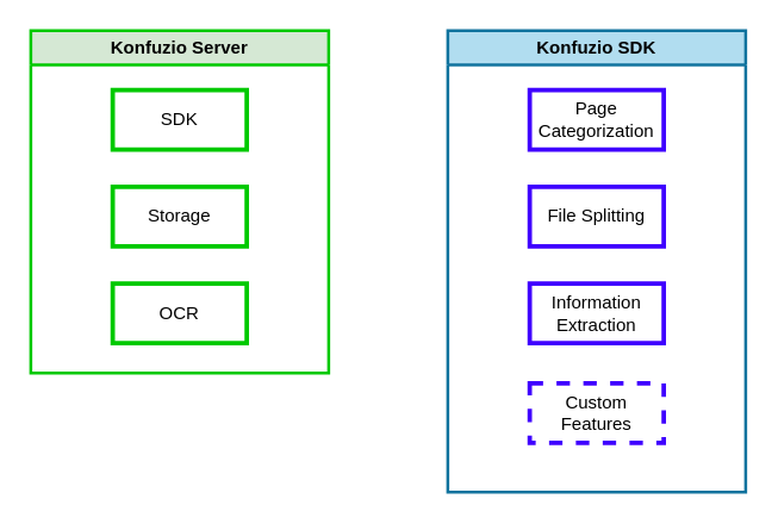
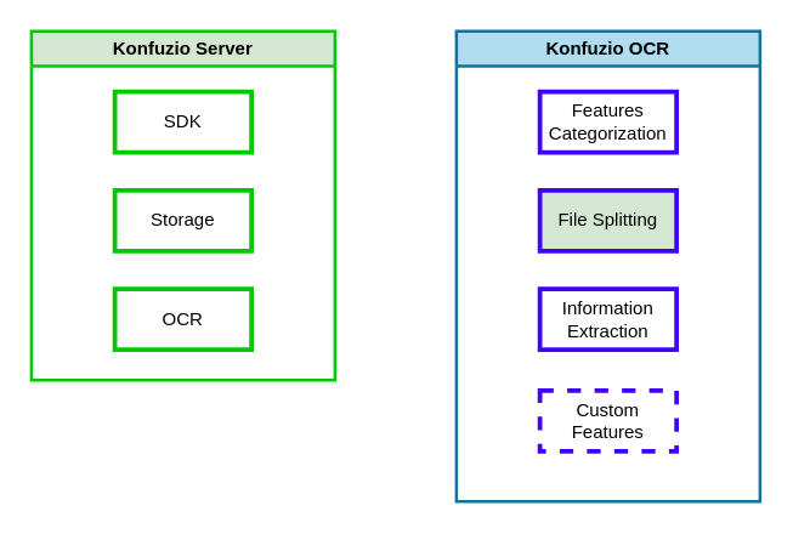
- <mxCell id="6" value="Konfuzio SDK" style="swimlane;whiteSpace=wrap;html=1;fillColor=#b1ddf0;strokeColor=#10739e;strokeWidth=2;" vertex="1" parent="1"><mxGeometry x="300" y="20" width="200" height="310" as="geometry" /></mxCell>
+ <mxCell id="6" value="Konfuzio OCR" style="swimlane;whiteSpace=wrap;html=1;fillColor=#b1ddf0;strokeColor=#10739e;strokeWidth=2;" vertex="1" parent="1"><mxGeometry x="300" y="20" width="200" height="310" as="geometry" /></mxCell>
- <mxCell id="7" value="Page Categorization" style="rounded=0;whiteSpace=wrap;html=1;strokeColor=#3F00FF;strokeWidth=3;" vertex="1" parent="6"><mxGeometry x="55" y="40" width="90" height="40" as="geometry" /></mxCell>
+ <mxCell id="7" value="Features Categorization" style="rounded=0;whiteSpace=wrap;html=1;strokeColor=#3F00FF;strokeWidth=3;" vertex="1" parent="6"><mxGeometry x="55" y="40" width="90" height="40" as="geometry" /></mxCell>
- <mxCell id="9" value="File Splitting" style="rounded=0;whiteSpace=wrap;html=1;strokeColor=#3F00FF;strokeWidth=3;" vertex="1" parent="6"><mxGeometry x="55" y="105" width="90" height="40" as="geometry" /></mxCell>
+ <mxCell id="9" value="File Splitting" style="rounded=0;whiteSpace=wrap;html=1;strokeColor=#3F00FF;strokeWidth=3;fillColor=#d5e8d4;" vertex="1" parent="6"><mxGeometry x="55" y="105" width="90" height="40" as="geometry" /></mxCell>
